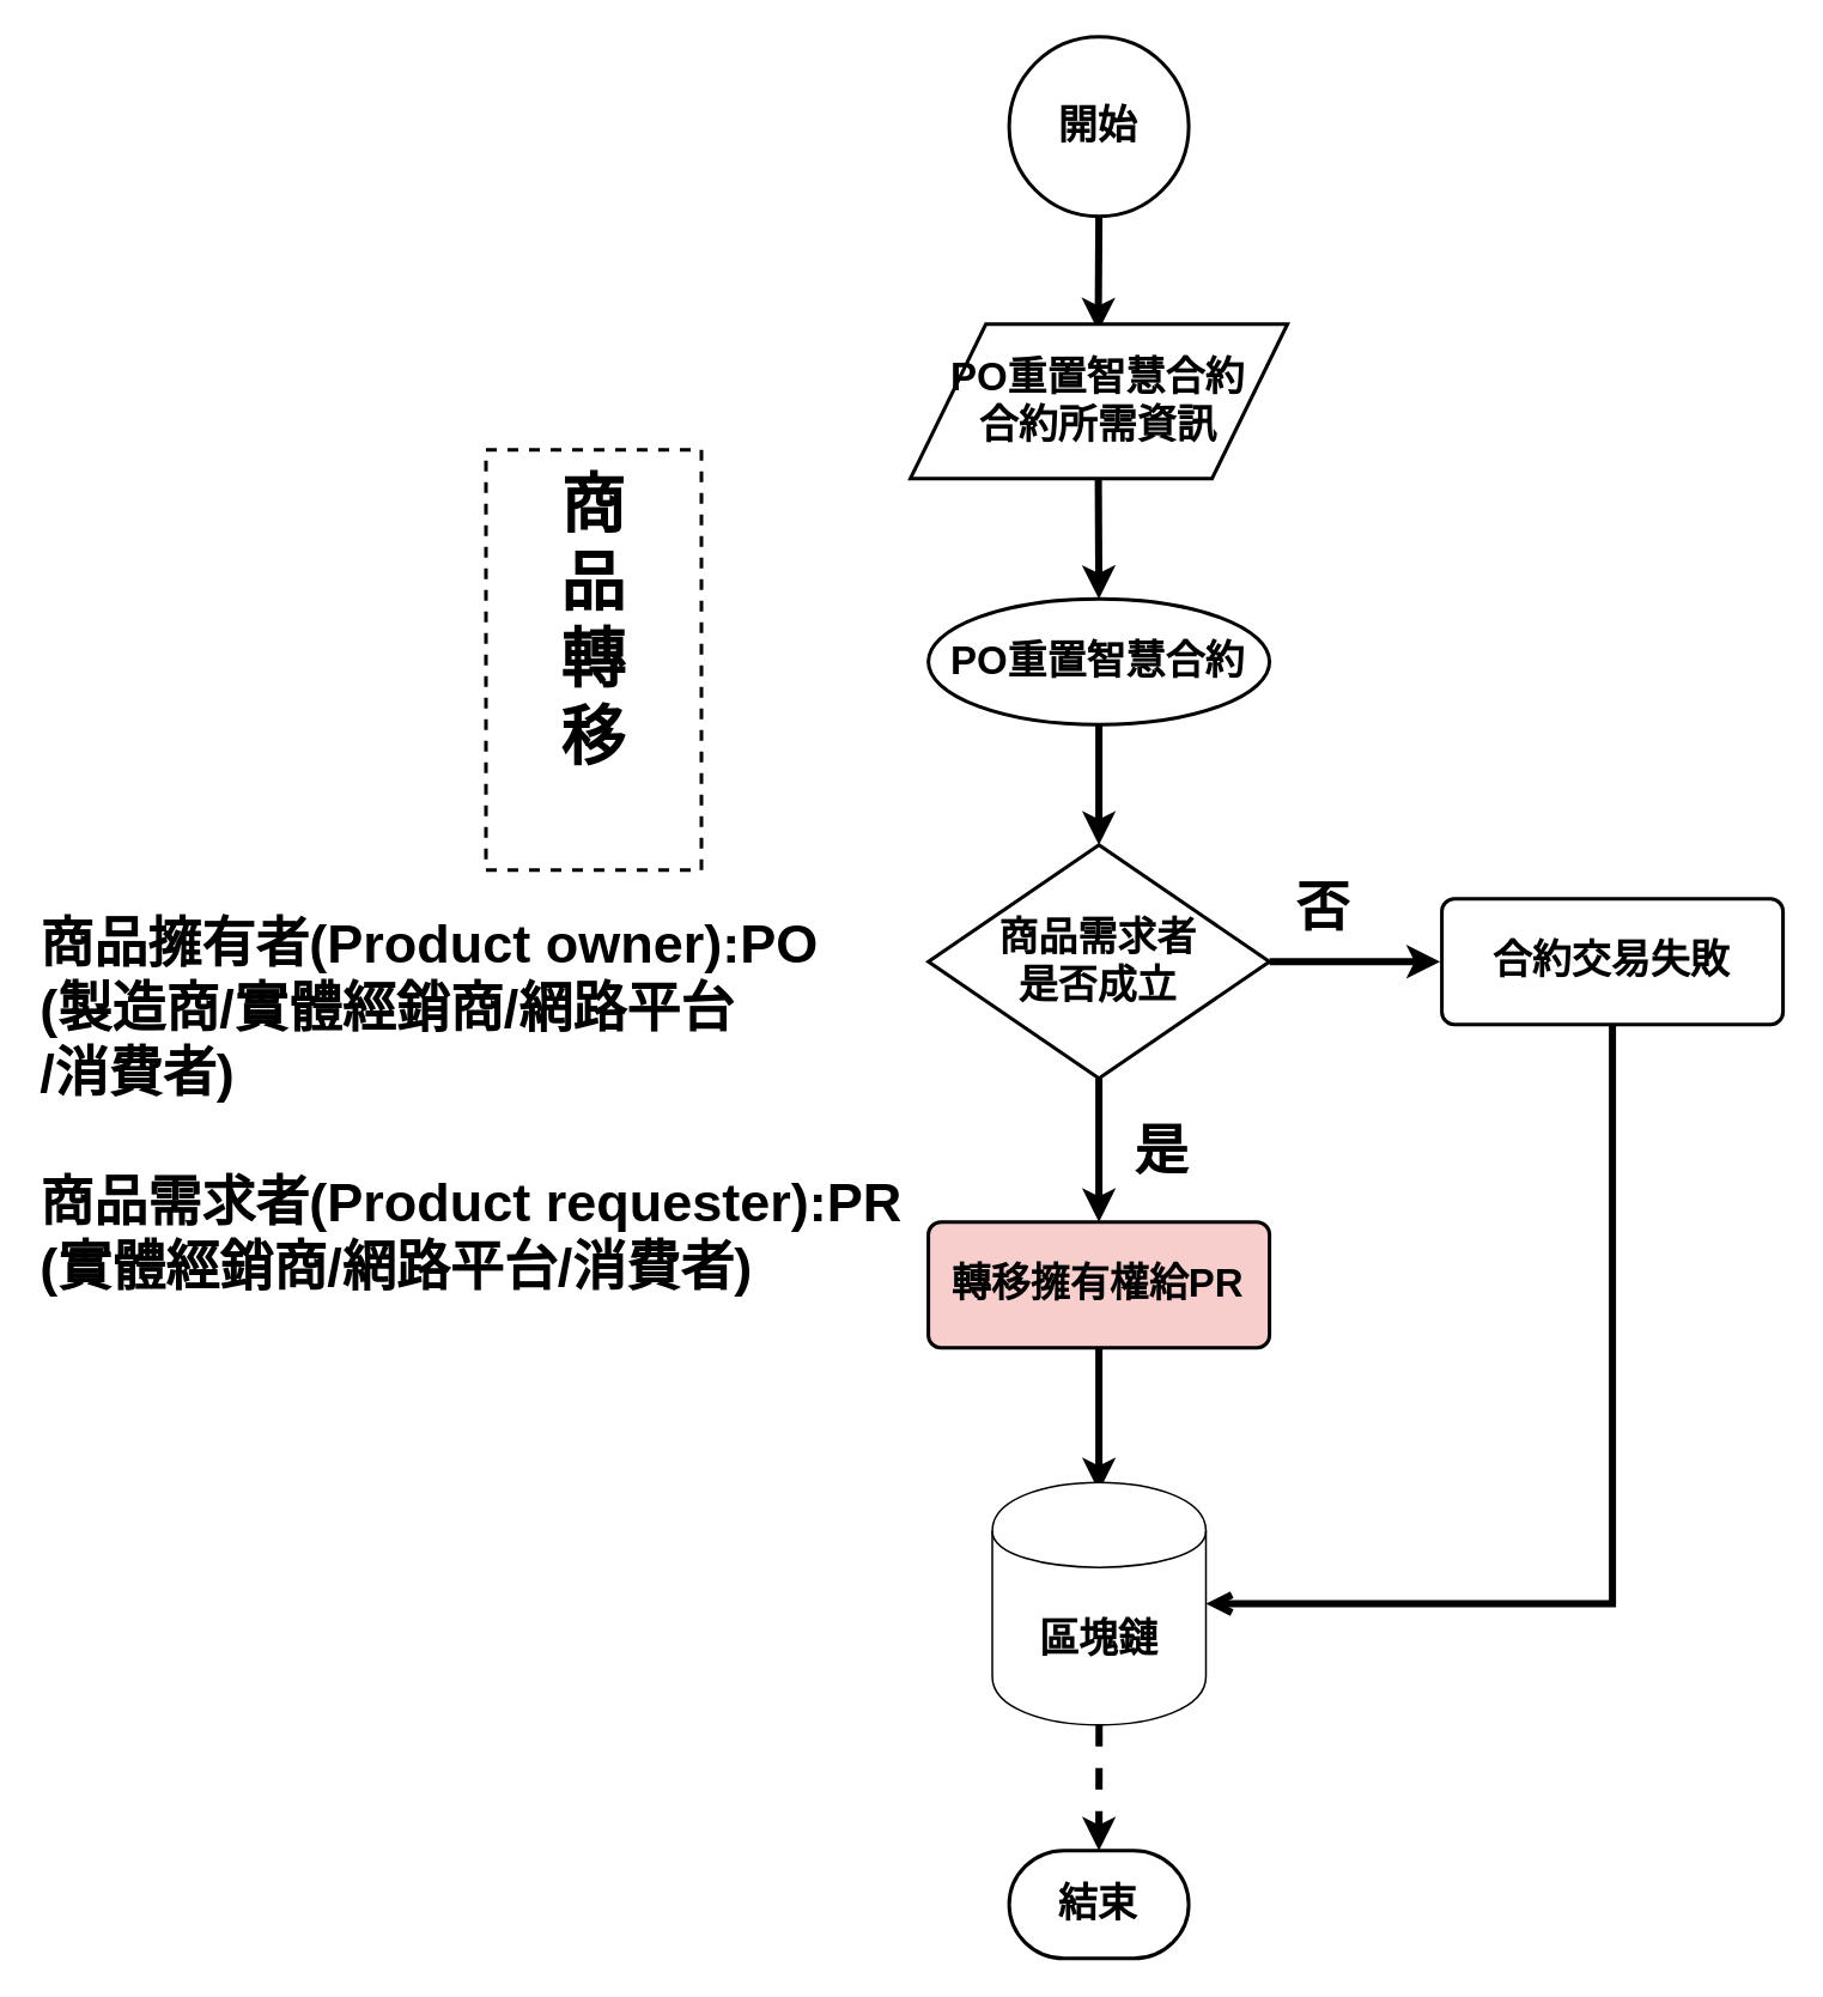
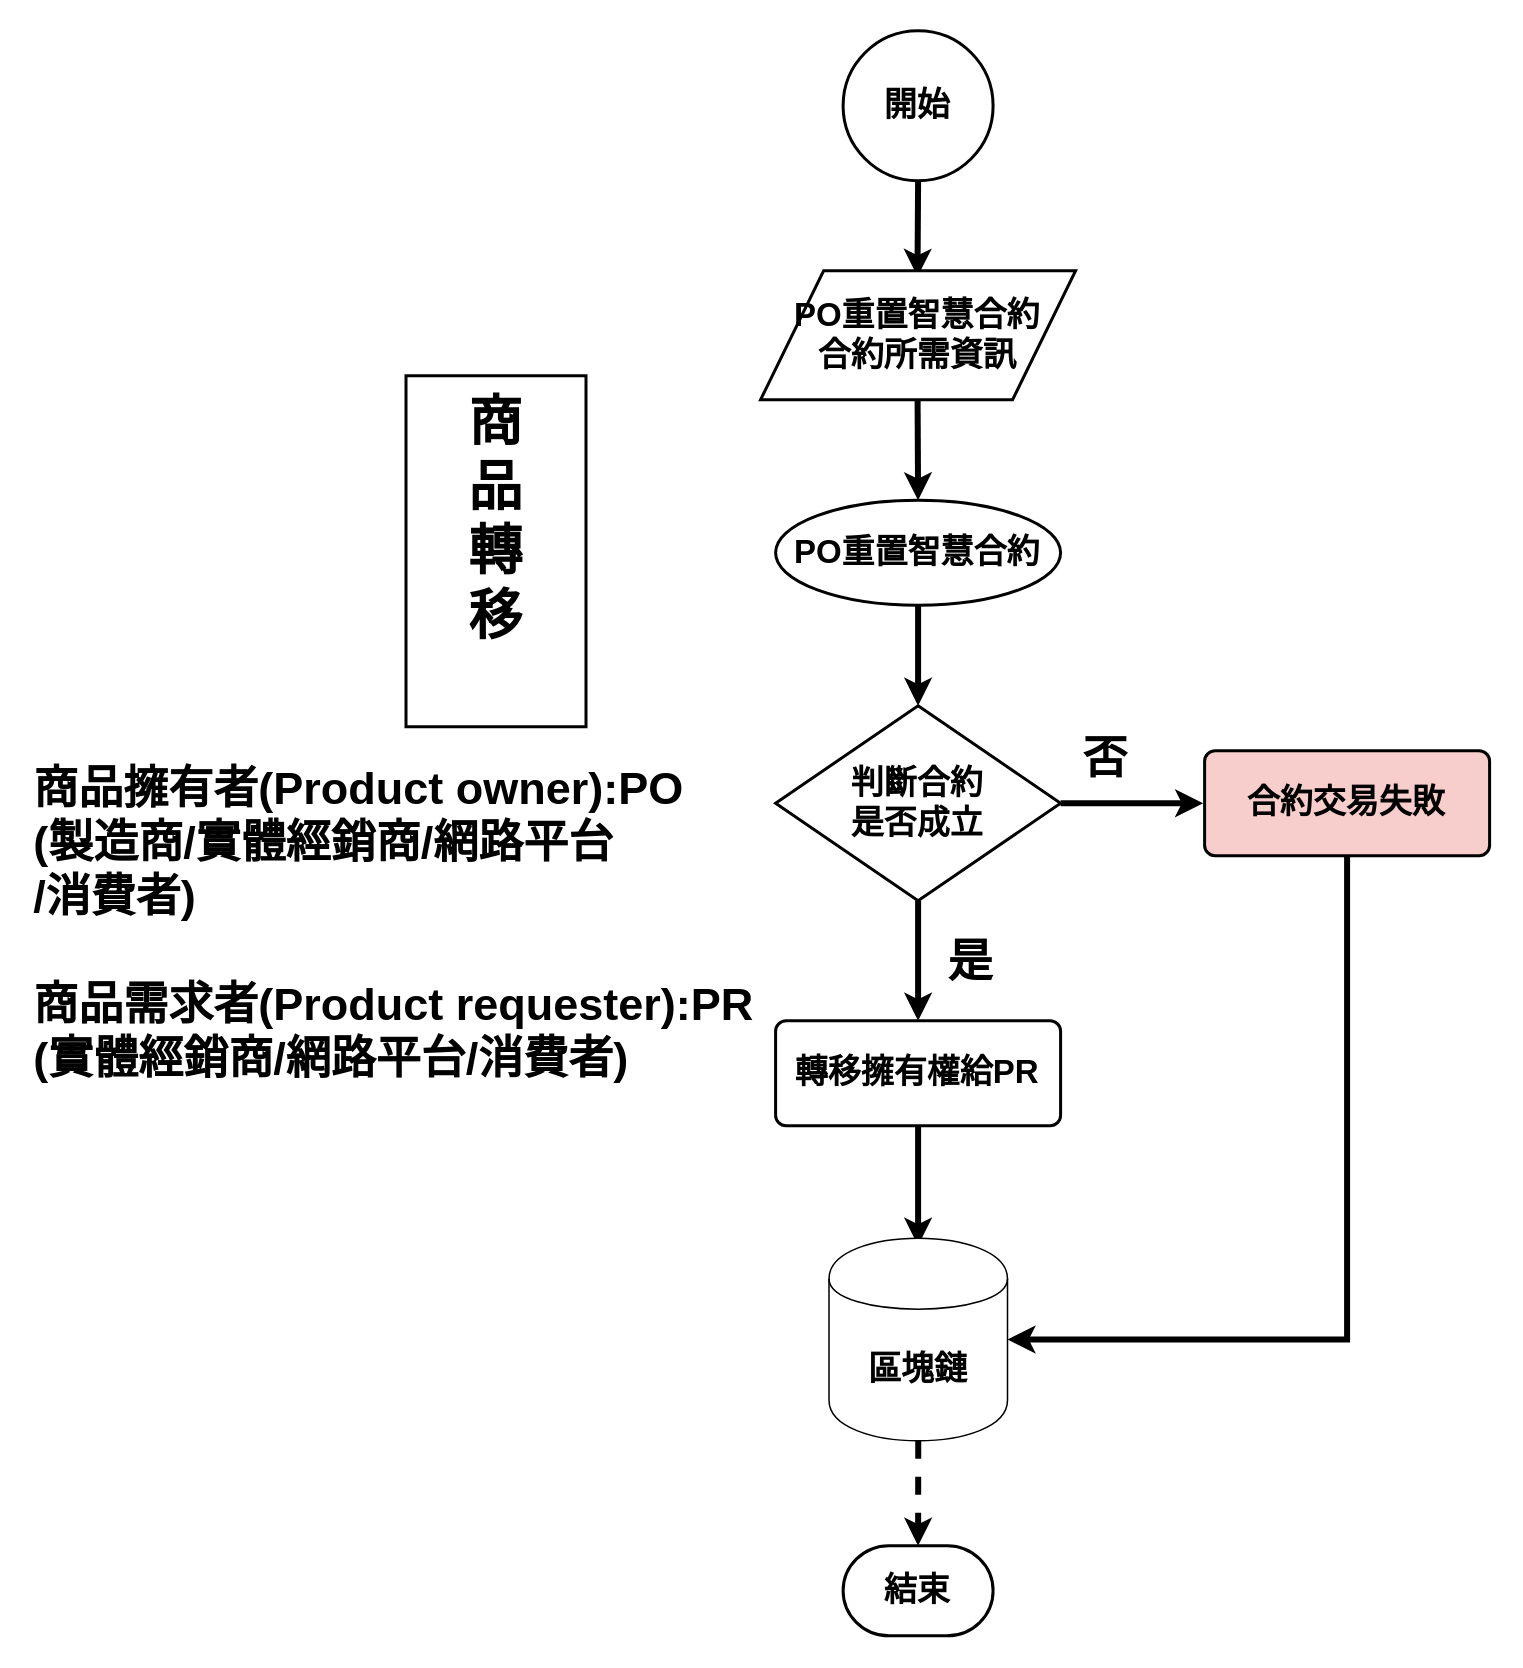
- <mxCell id="2" value="&lt;font style=&quot;font-size: 36px&quot;&gt;&lt;b&gt;商&lt;br&gt;品&lt;br&gt;轉&lt;br&gt;移&lt;br&gt;&lt;/b&gt;&lt;br&gt;&lt;/font&gt;" style="rounded=0;whiteSpace=wrap;html=1;strokeWidth=2;dashed=1;" parent="1" vertex="1"><mxGeometry x="270" y="250" width="120" height="234" as="geometry" /></mxCell>
+ <mxCell id="2" value="&lt;font style=&quot;font-size: 36px&quot;&gt;&lt;b&gt;商&lt;br&gt;品&lt;br&gt;轉&lt;br&gt;移&lt;br&gt;&lt;/b&gt;&lt;br&gt;&lt;/font&gt;" style="rounded=0;whiteSpace=wrap;html=1;strokeWidth=2;" parent="1" vertex="1"><mxGeometry x="270" y="250" width="120" height="234" as="geometry" /></mxCell>
- <mxCell id="5" value="&lt;b&gt;商品需求者&lt;br&gt;是否成立&lt;/b&gt;" style="strokeWidth=2;html=1;shape=mxgraph.flowchart.decision;whiteSpace=wrap;fontSize=22;align=center;" parent="1" vertex="1"><mxGeometry x="516.4" y="470" width="190" height="130" as="geometry" /></mxCell>
+ <mxCell id="5" value="&lt;b&gt;判斷合約&lt;br&gt;是否成立&lt;/b&gt;" style="strokeWidth=2;html=1;shape=mxgraph.flowchart.decision;whiteSpace=wrap;fontSize=22;align=center;" parent="1" vertex="1"><mxGeometry x="516.4" y="470" width="190" height="130" as="geometry" /></mxCell>
- <mxCell id="8" value="&lt;b&gt;合約交易失敗&lt;/b&gt;" style="rounded=1;whiteSpace=wrap;html=1;absoluteArcSize=1;arcSize=14;strokeWidth=2;fontSize=22;" parent="1" vertex="1"><mxGeometry x="802.4" y="500" width="190" height="70" as="geometry" /></mxCell>
+ <mxCell id="8" value="&lt;b&gt;合約交易失敗&lt;/b&gt;" style="rounded=1;whiteSpace=wrap;html=1;absoluteArcSize=1;arcSize=14;strokeWidth=2;fontSize=22;fillColor=#f8cecc;" parent="1" vertex="1"><mxGeometry x="802.4" y="500" width="190" height="70" as="geometry" /></mxCell>
- <mxCell id="12" value="&lt;b&gt;轉移擁有權給PR&lt;/b&gt;&lt;br&gt;" style="rounded=1;whiteSpace=wrap;html=1;absoluteArcSize=1;arcSize=14;strokeWidth=2;fontSize=22;align=center;fillColor=#f8cecc;" parent="1" vertex="1"><mxGeometry x="516.4" y="680" width="190" height="70" as="geometry" /></mxCell>
+ <mxCell id="12" value="&lt;b&gt;轉移擁有權給PR&lt;/b&gt;&lt;br&gt;" style="rounded=1;whiteSpace=wrap;html=1;absoluteArcSize=1;arcSize=14;strokeWidth=2;fontSize=22;align=center;" parent="1" vertex="1"><mxGeometry x="516.4" y="680" width="190" height="70" as="geometry" /></mxCell>
- <mxCell id="7" style="edgeStyle=orthogonalEdgeStyle;rounded=0;orthogonalLoop=1;jettySize=auto;html=1;exitX=0.5;exitY=1;exitDx=0;exitDy=0;entryX=1;entryY=0.5;entryDx=0;entryDy=0;strokeWidth=4;endArrow=open;" parent="1" source="8" target="14" edge="1"><mxGeometry relative="1" as="geometry" /></mxCell>
+ <mxCell id="7" style="edgeStyle=orthogonalEdgeStyle;rounded=0;orthogonalLoop=1;jettySize=auto;html=1;exitX=0.5;exitY=1;exitDx=0;exitDy=0;entryX=1;entryY=0.5;entryDx=0;entryDy=0;strokeWidth=4;" parent="1" source="8" target="14" edge="1"><mxGeometry relative="1" as="geometry" /></mxCell>
